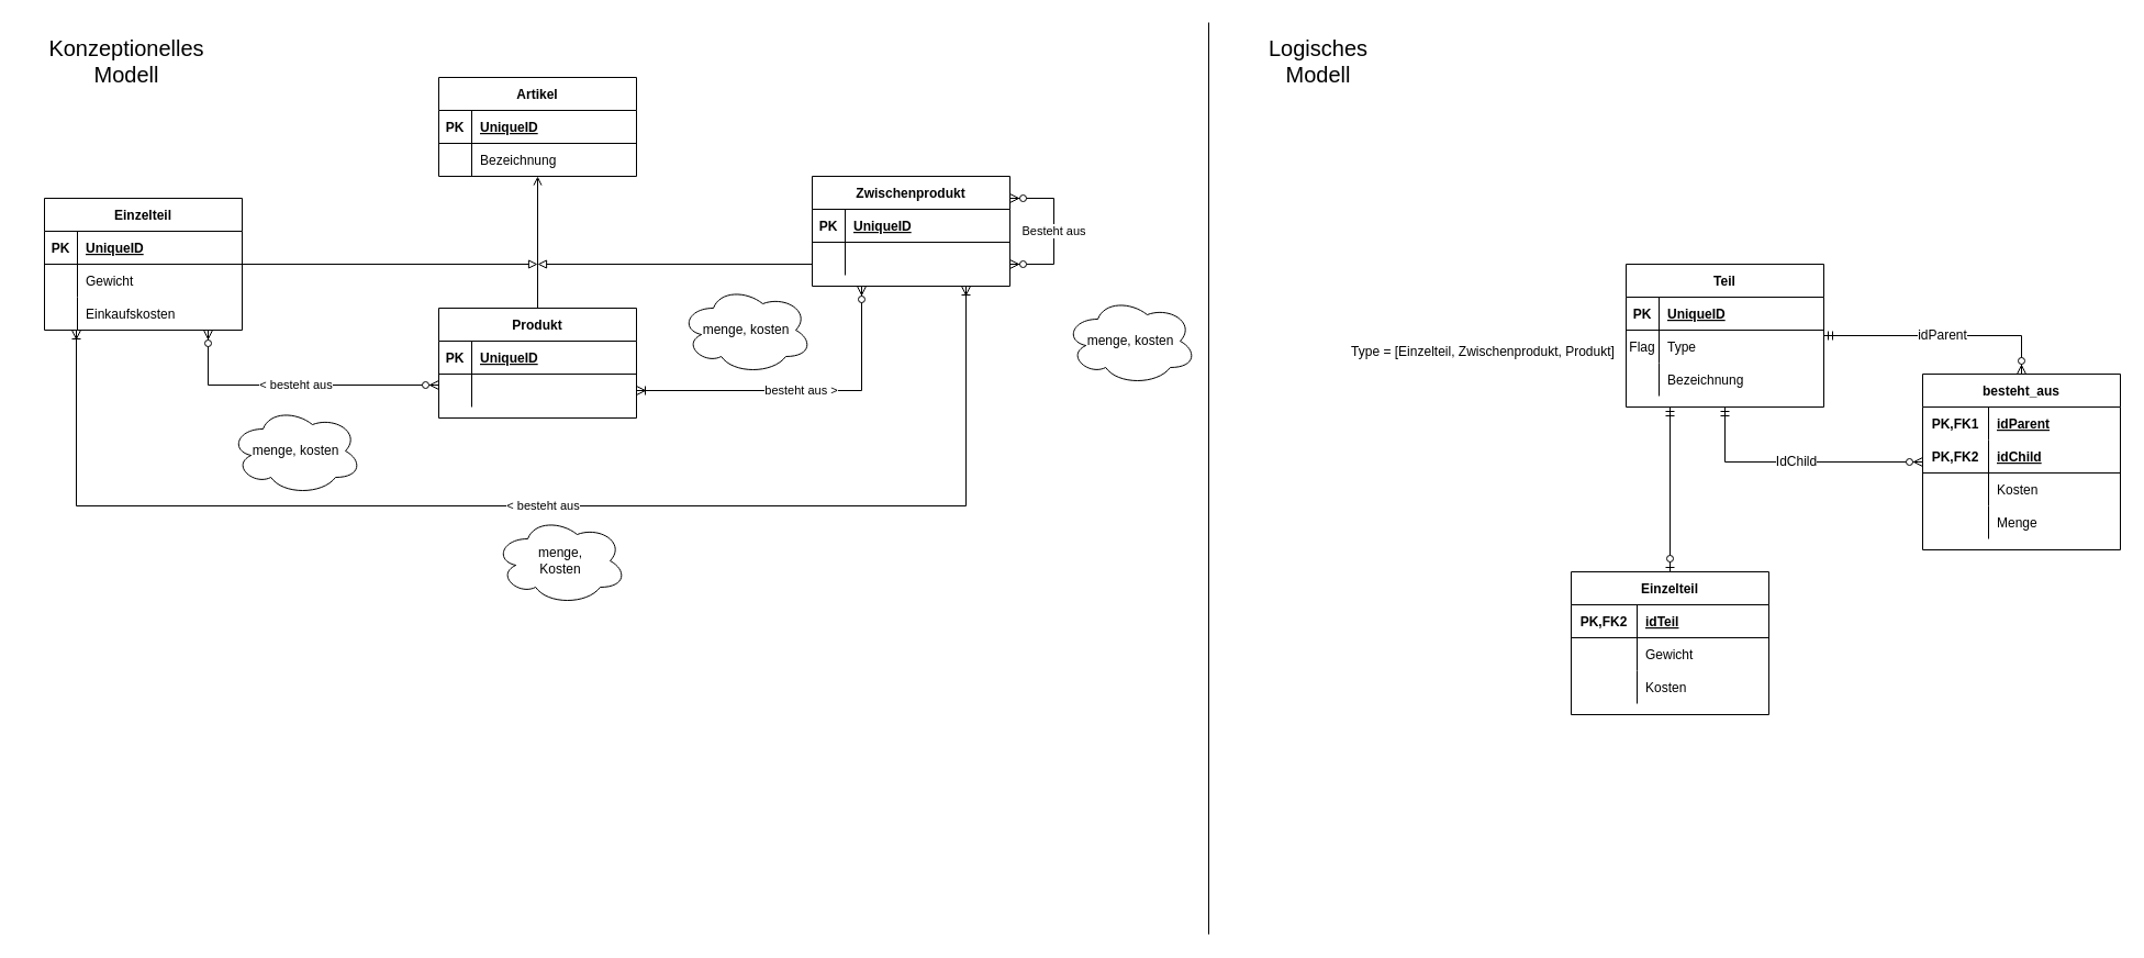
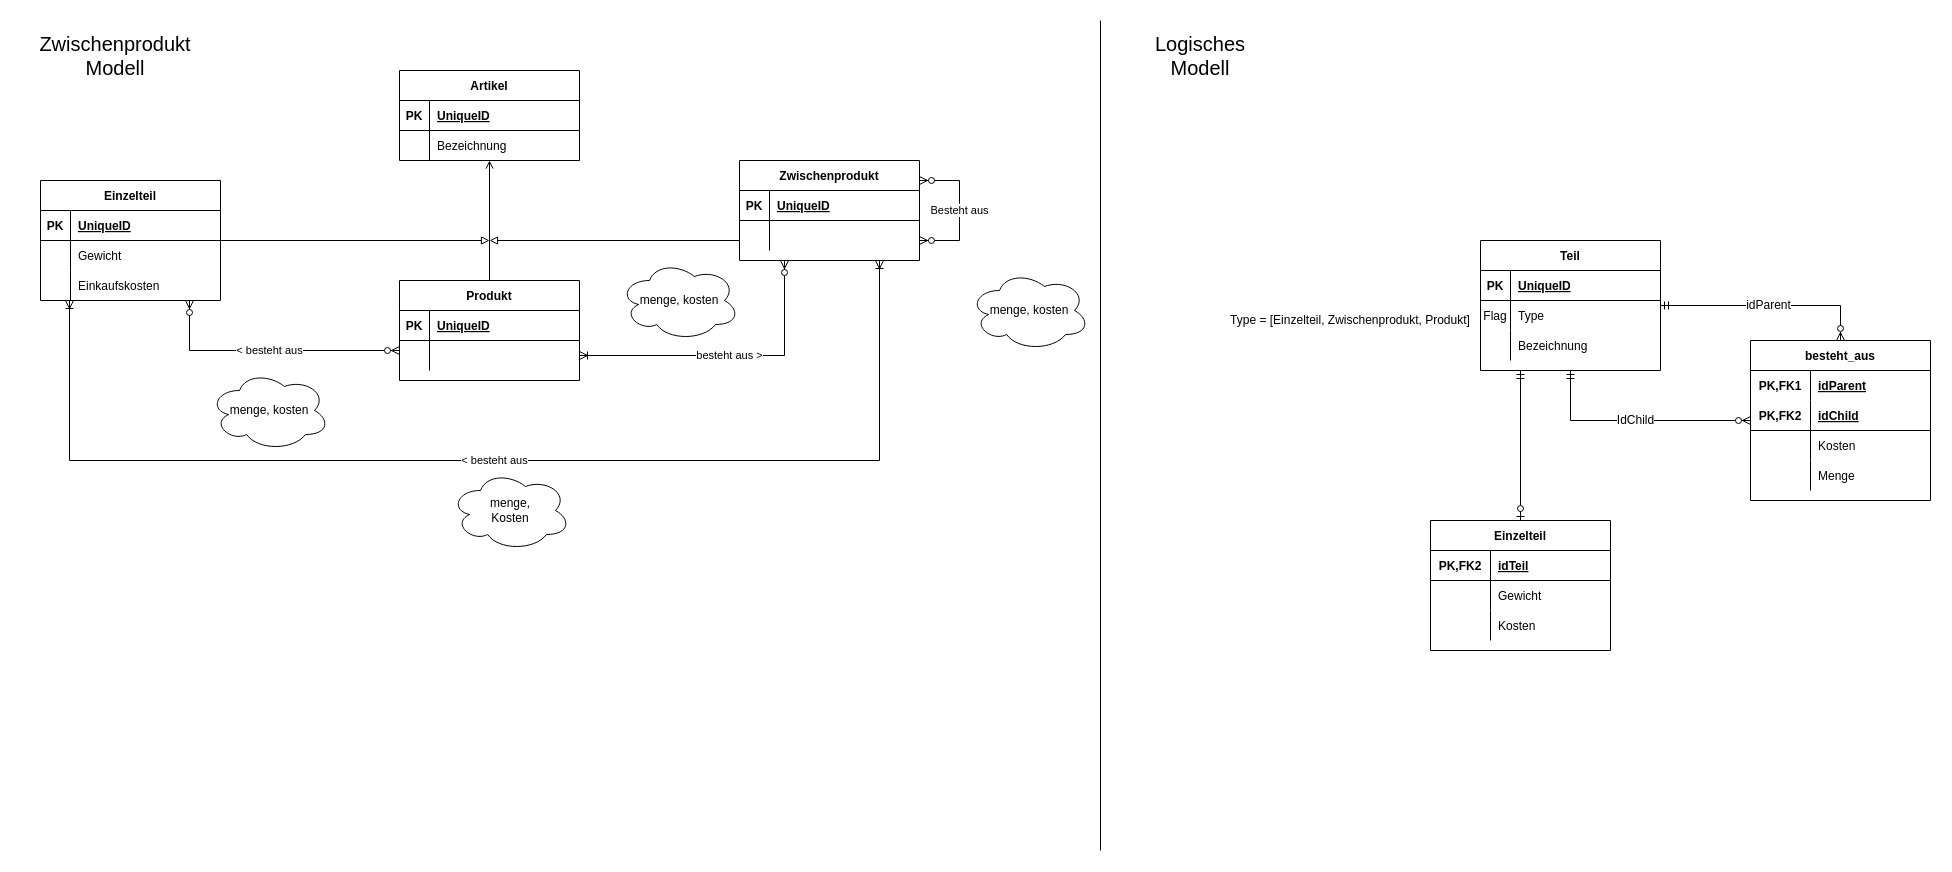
- <mxCell id="44" value="Konzeptionelles Modell" style="text;html=1;strokeColor=none;fillColor=none;align=center;verticalAlign=middle;whiteSpace=wrap;rounded=0;fontSize=20;" vertex="1" parent="1"><mxGeometry x="20" y="40" width="190" height="30" as="geometry" /></mxCell>
+ <mxCell id="44" value="Zwischenprodukt Modell" style="text;html=1;strokeColor=none;fillColor=none;align=center;verticalAlign=middle;whiteSpace=wrap;rounded=0;fontSize=20;" vertex="1" parent="1"><mxGeometry x="20" y="40" width="190" height="30" as="geometry" /></mxCell>
